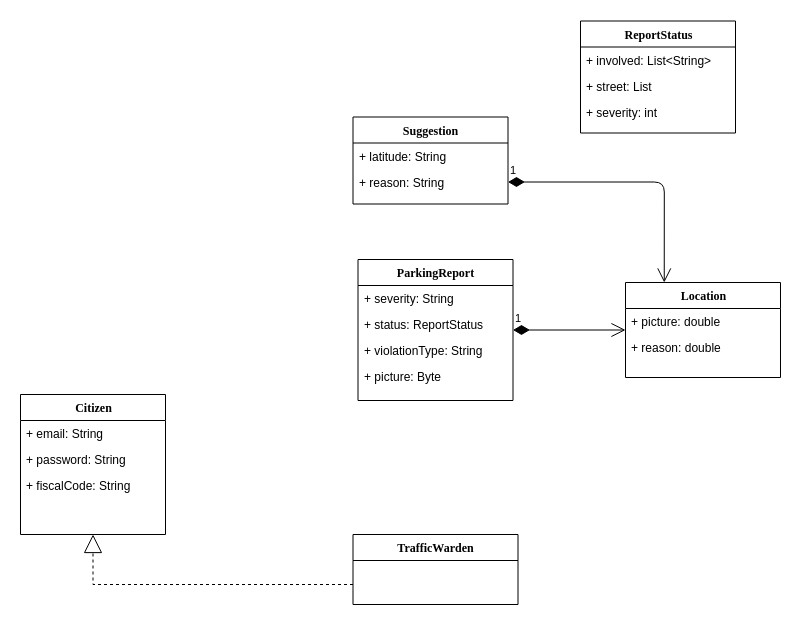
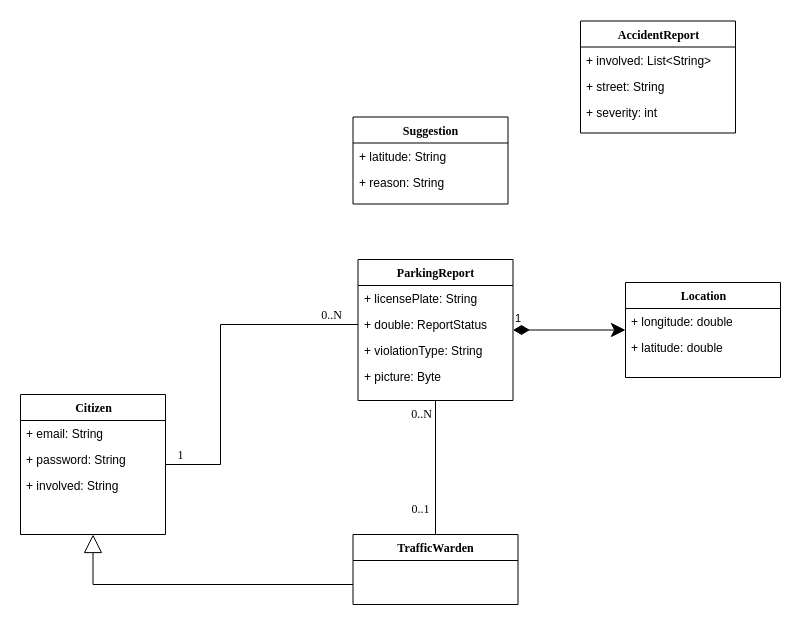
- <mxCell id="19" value="ReportStatus" style="swimlane;html=1;fontStyle=1;align=center;verticalAlign=top;childLayout=stackLayout;horizontal=1;startSize=26;horizontalStack=0;resizeParent=1;resizeLast=0;collapsible=1;marginBottom=0;swimlaneFillColor=#ffffff;rounded=0;shadow=0;comic=0;labelBackgroundColor=none;strokeColor=#000000;strokeWidth=1;fillColor=none;fontFamily=Verdana;fontSize=12;fontColor=#000000;" parent="1" vertex="1"><mxGeometry x="580" y="20.5" width="155" height="112" as="geometry" /></mxCell>
+ <mxCell id="19" value="AccidentReport" style="swimlane;html=1;fontStyle=1;align=center;verticalAlign=top;childLayout=stackLayout;horizontal=1;startSize=26;horizontalStack=0;resizeParent=1;resizeLast=0;collapsible=1;marginBottom=0;swimlaneFillColor=#ffffff;rounded=0;shadow=0;comic=0;labelBackgroundColor=none;strokeColor=#000000;strokeWidth=1;fillColor=none;fontFamily=Verdana;fontSize=12;fontColor=#000000;" parent="1" vertex="1"><mxGeometry x="580" y="20.5" width="155" height="112" as="geometry" /></mxCell>
- <mxCell id="21" value="+ street: List" style="text;html=1;strokeColor=none;fillColor=none;align=left;verticalAlign=top;spacingLeft=4;spacingRight=4;whiteSpace=wrap;overflow=hidden;rotatable=0;points=[[0,0.5],[1,0.5]];portConstraint=eastwest;" parent="19" vertex="1"><mxGeometry y="52" width="155" height="26" as="geometry" /></mxCell>
+ <mxCell id="21" value="+ street: String" style="text;html=1;strokeColor=none;fillColor=none;align=left;verticalAlign=top;spacingLeft=4;spacingRight=4;whiteSpace=wrap;overflow=hidden;rotatable=0;points=[[0,0.5],[1,0.5]];portConstraint=eastwest;" parent="19" vertex="1"><mxGeometry y="52" width="155" height="26" as="geometry" /></mxCell>
- <mxCell id="30" value="1" style="endArrow=open;html=1;endSize=12;startArrow=diamondThin;startSize=14;startFill=1;edgeStyle=orthogonalEdgeStyle;align=left;verticalAlign=bottom;exitX=1;exitY=0.5;exitDx=0;exitDy=0;entryX=0.25;entryY=0;entryDx=0;entryDy=0;" edge="1" parent="1" source="29" target="12"><mxGeometry x="-1" y="3" relative="1" as="geometry"><mxPoint x="522.5" y="339.286" as="sourcePoint" /><mxPoint x="635" y="339.286" as="targetPoint" /></mxGeometry></mxCell>
- <mxCell id="6" value="+ severity: String" style="text;html=1;strokeColor=none;fillColor=none;align=left;verticalAlign=top;spacingLeft=4;spacingRight=4;whiteSpace=wrap;overflow=hidden;rotatable=0;points=[[0,0.5],[1,0.5]];portConstraint=eastwest;" parent="5" vertex="1"><mxGeometry y="26" width="155" height="26" as="geometry" /></mxCell>
+ <mxCell id="6" value="+ licensePlate: String" style="text;html=1;strokeColor=none;fillColor=none;align=left;verticalAlign=top;spacingLeft=4;spacingRight=4;whiteSpace=wrap;overflow=hidden;rotatable=0;points=[[0,0.5],[1,0.5]];portConstraint=eastwest;" parent="5" vertex="1"><mxGeometry y="26" width="155" height="26" as="geometry" /></mxCell>
- <mxCell id="13" value="+ picture: double" style="text;html=1;strokeColor=none;fillColor=none;align=left;verticalAlign=top;spacingLeft=4;spacingRight=4;whiteSpace=wrap;overflow=hidden;rotatable=0;points=[[0,0.5],[1,0.5]];portConstraint=eastwest;" parent="12" vertex="1"><mxGeometry y="26" width="155" height="26" as="geometry" /></mxCell>
+ <mxCell id="13" value="+ longitude: double" style="text;html=1;strokeColor=none;fillColor=none;align=left;verticalAlign=top;spacingLeft=4;spacingRight=4;whiteSpace=wrap;overflow=hidden;rotatable=0;points=[[0,0.5],[1,0.5]];portConstraint=eastwest;" parent="12" vertex="1"><mxGeometry y="26" width="155" height="26" as="geometry" /></mxCell>
- <mxCell id="7" value="+ status: ReportStatus" style="text;html=1;strokeColor=none;fillColor=none;align=left;verticalAlign=top;spacingLeft=4;spacingRight=4;whiteSpace=wrap;overflow=hidden;rotatable=0;points=[[0,0.5],[1,0.5]];portConstraint=eastwest;" parent="5" vertex="1"><mxGeometry y="52" width="155" height="26" as="geometry" /></mxCell>
+ <mxCell id="7" value="+ double: ReportStatus" style="text;html=1;strokeColor=none;fillColor=none;align=left;verticalAlign=top;spacingLeft=4;spacingRight=4;whiteSpace=wrap;overflow=hidden;rotatable=0;points=[[0,0.5],[1,0.5]];portConstraint=eastwest;" parent="5" vertex="1"><mxGeometry y="52" width="155" height="26" as="geometry" /></mxCell>
- <mxCell id="15" value="1" style="endArrow=open;html=1;endSize=12;startArrow=diamondThin;startSize=14;startFill=1;edgeStyle=orthogonalEdgeStyle;align=left;verticalAlign=bottom;" parent="1" source="5" target="12" edge="1"><mxGeometry x="-1" y="3" relative="1" as="geometry"><mxPoint x="530" y="318.5" as="sourcePoint" /><mxPoint x="690" y="329.5" as="targetPoint" /></mxGeometry></mxCell>
+ <mxCell id="15" value="1" style="endArrow=classic;html=1;endSize=12;startArrow=diamondThin;startSize=14;startFill=1;edgeStyle=orthogonalEdgeStyle;align=left;verticalAlign=bottom;" parent="1" source="5" target="12" edge="1"><mxGeometry x="-1" y="3" relative="1" as="geometry"><mxPoint x="530" y="318.5" as="sourcePoint" /><mxPoint x="690" y="329.5" as="targetPoint" /></mxGeometry></mxCell>
- <mxCell id="14" value="+ reason: double" style="text;html=1;strokeColor=none;fillColor=none;align=left;verticalAlign=top;spacingLeft=4;spacingRight=4;whiteSpace=wrap;overflow=hidden;rotatable=0;points=[[0,0.5],[1,0.5]];portConstraint=eastwest;" parent="12" vertex="1"><mxGeometry y="52" width="155" height="26" as="geometry" /></mxCell>
+ <mxCell id="14" value="+ latitude: double" style="text;html=1;strokeColor=none;fillColor=none;align=left;verticalAlign=top;spacingLeft=4;spacingRight=4;whiteSpace=wrap;overflow=hidden;rotatable=0;points=[[0,0.5],[1,0.5]];portConstraint=eastwest;" parent="12" vertex="1"><mxGeometry y="52" width="155" height="26" as="geometry" /></mxCell>
+ <mxCell id="2" style="edgeStyle=orthogonalEdgeStyle;rounded=0;html=1;labelBackgroundColor=none;startArrow=none;startFill=0;startSize=8;endArrow=none;endFill=0;endSize=16;fontFamily=Verdana;fontSize=12;" parent="1" source="5" target="23" edge="1"><mxGeometry relative="1" as="geometry"><Array as="points"><mxPoint x="220" y="324" /><mxPoint x="220" y="464" /></Array><mxPoint x="167.5" y="324.471" as="targetPoint" /></mxGeometry></mxCell>
+ <mxCell id="3" value="0..N" style="text;html=1;resizable=0;points=[];align=center;verticalAlign=middle;labelBackgroundColor=#ffffff;fontSize=12;fontFamily=Verdana;fontColor=#000000;" parent="2" vertex="1" connectable="0"><mxGeometry x="-0.575" y="-86" relative="1" as="geometry"><mxPoint x="43.5" y="76" as="offset" /></mxGeometry></mxCell>
+ <mxCell id="4" value="1" style="text;html=1;resizable=0;points=[];align=center;verticalAlign=middle;labelBackgroundColor=#ffffff;fontSize=12;fontFamily=Verdana;fontColor=#000000;" parent="2" vertex="1" connectable="0"><mxGeometry x="0.892" y="-1" relative="1" as="geometry"><mxPoint x="-3" y="-9" as="offset" /></mxGeometry></mxCell>
+ <mxCell id="16" style="edgeStyle=orthogonalEdgeStyle;rounded=0;html=1;labelBackgroundColor=none;startArrow=none;startFill=0;startSize=8;endArrow=none;endFill=0;endSize=16;fontFamily=Verdana;fontSize=12;" parent="1" source="5" target="10" edge="1"><mxGeometry relative="1" as="geometry"><Array as="points" /><mxPoint x="367.5" y="335" as="sourcePoint" /><mxPoint x="-112.5" y="335" as="targetPoint" /></mxGeometry></mxCell>
+ <mxCell id="17" value="0..N" style="text;html=1;resizable=0;points=[];align=center;verticalAlign=middle;labelBackgroundColor=#ffffff;fontSize=12;fontFamily=Verdana;fontColor=#000000;" parent="16" vertex="1" connectable="0"><mxGeometry x="-0.575" y="-86" relative="1" as="geometry"><mxPoint x="71" y="-15" as="offset" /></mxGeometry></mxCell>
+ <mxCell id="18" value="0..1" style="text;html=1;resizable=0;points=[];align=center;verticalAlign=middle;labelBackgroundColor=#ffffff;fontSize=12;fontFamily=Verdana;fontColor=#000000;" parent="16" vertex="1" connectable="0"><mxGeometry x="0.892" y="-1" relative="1" as="geometry"><mxPoint x="-15" y="-19" as="offset" /></mxGeometry></mxCell>
- <mxCell id="26" value="+ fiscalCode: String" style="text;html=1;strokeColor=none;fillColor=none;align=left;verticalAlign=top;spacingLeft=4;spacingRight=4;whiteSpace=wrap;overflow=hidden;rotatable=0;points=[[0,0.5],[1,0.5]];portConstraint=eastwest;" parent="23" vertex="1"><mxGeometry y="78" width="145" height="26" as="geometry" /></mxCell>
+ <mxCell id="26" value="+ involved: String" style="text;html=1;strokeColor=none;fillColor=none;align=left;verticalAlign=top;spacingLeft=4;spacingRight=4;whiteSpace=wrap;overflow=hidden;rotatable=0;points=[[0,0.5],[1,0.5]];portConstraint=eastwest;" parent="23" vertex="1"><mxGeometry y="78" width="145" height="26" as="geometry" /></mxCell>
- <mxCell id="11" style="edgeStyle=orthogonalEdgeStyle;rounded=0;html=1;labelBackgroundColor=none;startArrow=none;startFill=0;startSize=8;endArrow=block;endFill=0;endSize=16;fontFamily=Verdana;fontSize=12;entryX=0.5;entryY=1;entryDx=0;entryDy=0;dashed=1;" parent="1" source="10" target="23" edge="1"><mxGeometry relative="1" as="geometry"><Array as="points"><mxPoint x="92" y="584" /></Array><mxPoint x="90" y="554" as="targetPoint" /></mxGeometry></mxCell>
+ <mxCell id="11" style="edgeStyle=orthogonalEdgeStyle;rounded=0;html=1;labelBackgroundColor=none;startArrow=none;startFill=0;startSize=8;endArrow=block;endFill=0;endSize=16;fontFamily=Verdana;fontSize=12;entryX=0.5;entryY=1;entryDx=0;entryDy=0;" parent="1" source="10" target="23" edge="1"><mxGeometry relative="1" as="geometry"><Array as="points"><mxPoint x="92" y="584" /></Array><mxPoint x="90" y="554" as="targetPoint" /></mxGeometry></mxCell>
